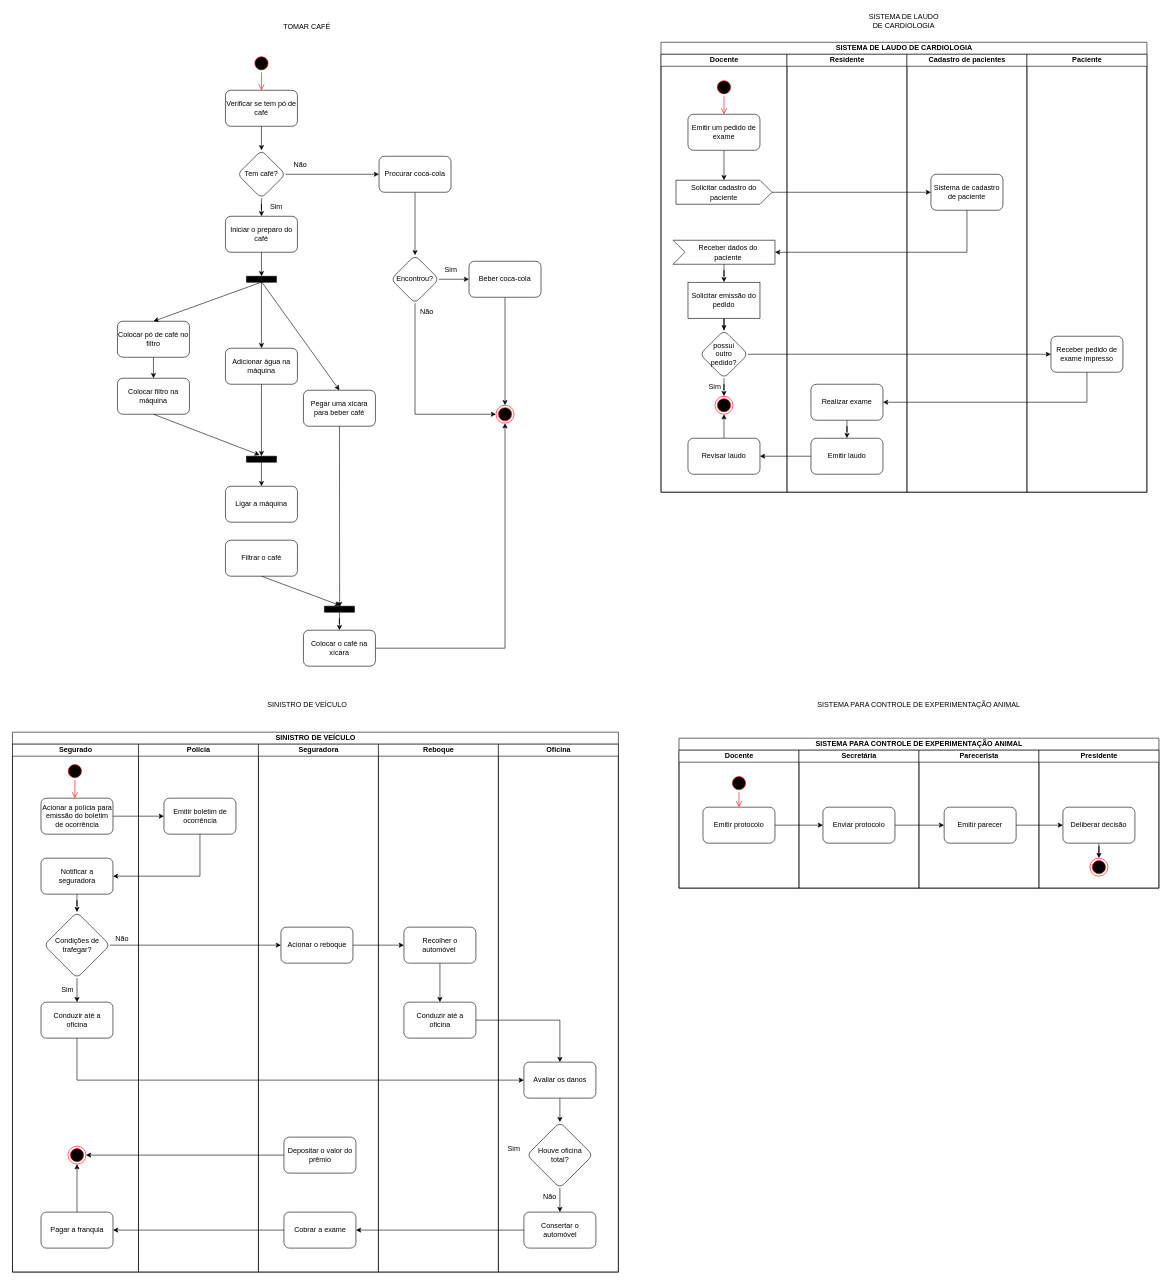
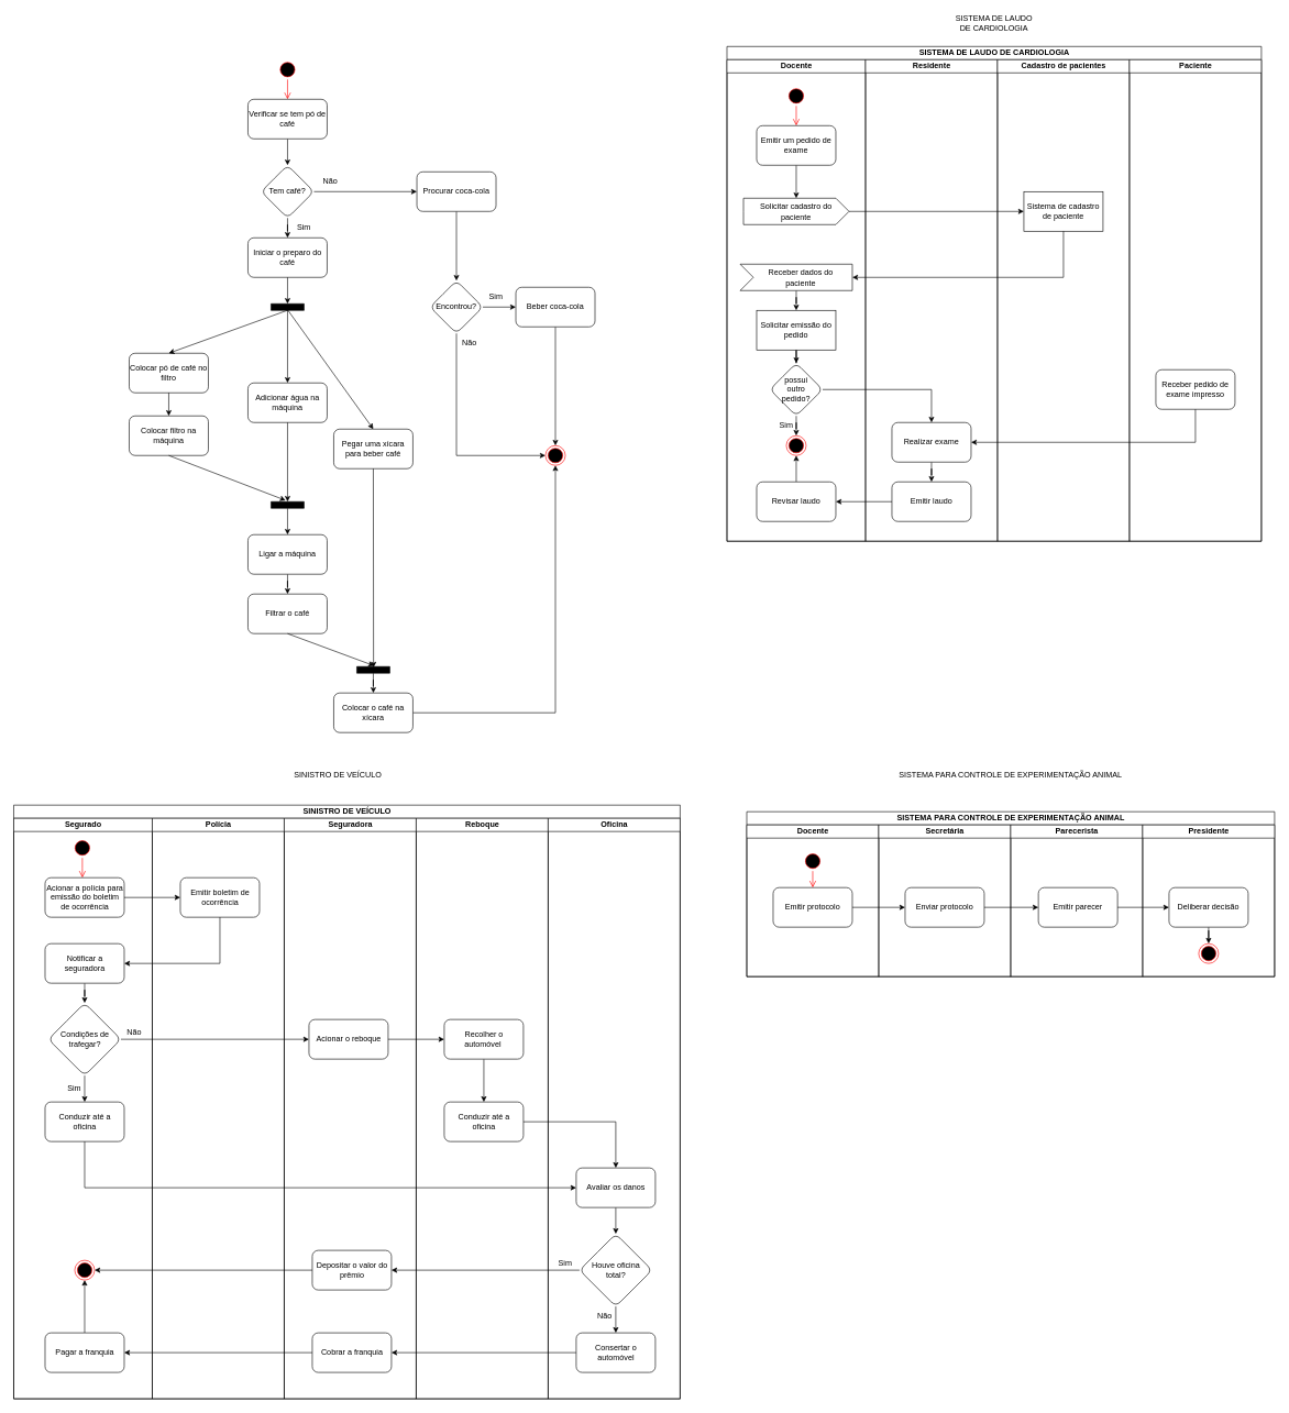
- <mxCell id="4" value="TOMAR CAFÉ" style="text;html=1;strokeColor=none;fillColor=none;align=center;verticalAlign=middle;whiteSpace=wrap;rounded=0;" vertex="1" parent="1"><mxGeometry x="466" y="30" width="90" height="30" as="geometry" /></mxCell>
- <mxCell id="71" value="Sistema de cadastro de paciente" style="rounded=1;whiteSpace=wrap;html=1;" vertex="1" parent="70"><mxGeometry x="40" y="200" width="120" height="60" as="geometry" /></mxCell>
+ <mxCell id="71" value="Sistema de cadastro de paciente" style="whiteSpace=wrap;html=1;rounded=0;" vertex="1" parent="70"><mxGeometry x="40" y="200" width="120" height="60" as="geometry" /></mxCell>
- <mxCell id="75" value="" style="edgeStyle=orthogonalEdgeStyle;rounded=0;orthogonalLoop=1;jettySize=auto;html=1;" edge="1" parent="48" source="60" target="74"><mxGeometry relative="1" as="geometry" /></mxCell>
+ <mxCell id="75" value="" style="edgeStyle=orthogonalEdgeStyle;rounded=0;orthogonalLoop=1;jettySize=auto;html=1;" edge="1" parent="48" source="60" target="67"><mxGeometry relative="1" as="geometry" /></mxCell>
+ <mxCell id="25" value="" style="edgeStyle=orthogonalEdgeStyle;rounded=0;orthogonalLoop=1;jettySize=auto;html=1;" edge="1" parent="1" source="26" target="27"><mxGeometry relative="1" as="geometry" /></mxCell>
+ <mxCell id="105" style="edgeStyle=orthogonalEdgeStyle;rounded=0;orthogonalLoop=1;jettySize=auto;html=1;entryX=1;entryY=0.5;entryDx=0;entryDy=0;" edge="1" parent="78" source="117" target="97"><mxGeometry relative="1" as="geometry" /></mxCell>
- <mxCell id="98" value="Cobrar a exame" style="whiteSpace=wrap;html=1;rounded=1;" vertex="1" parent="95"><mxGeometry x="42.5" y="780" width="120" height="60" as="geometry" /></mxCell>
+ <mxCell id="98" value="Cobrar a franquia" style="whiteSpace=wrap;html=1;rounded=1;" vertex="1" parent="95"><mxGeometry x="42.5" y="780" width="120" height="60" as="geometry" /></mxCell>
